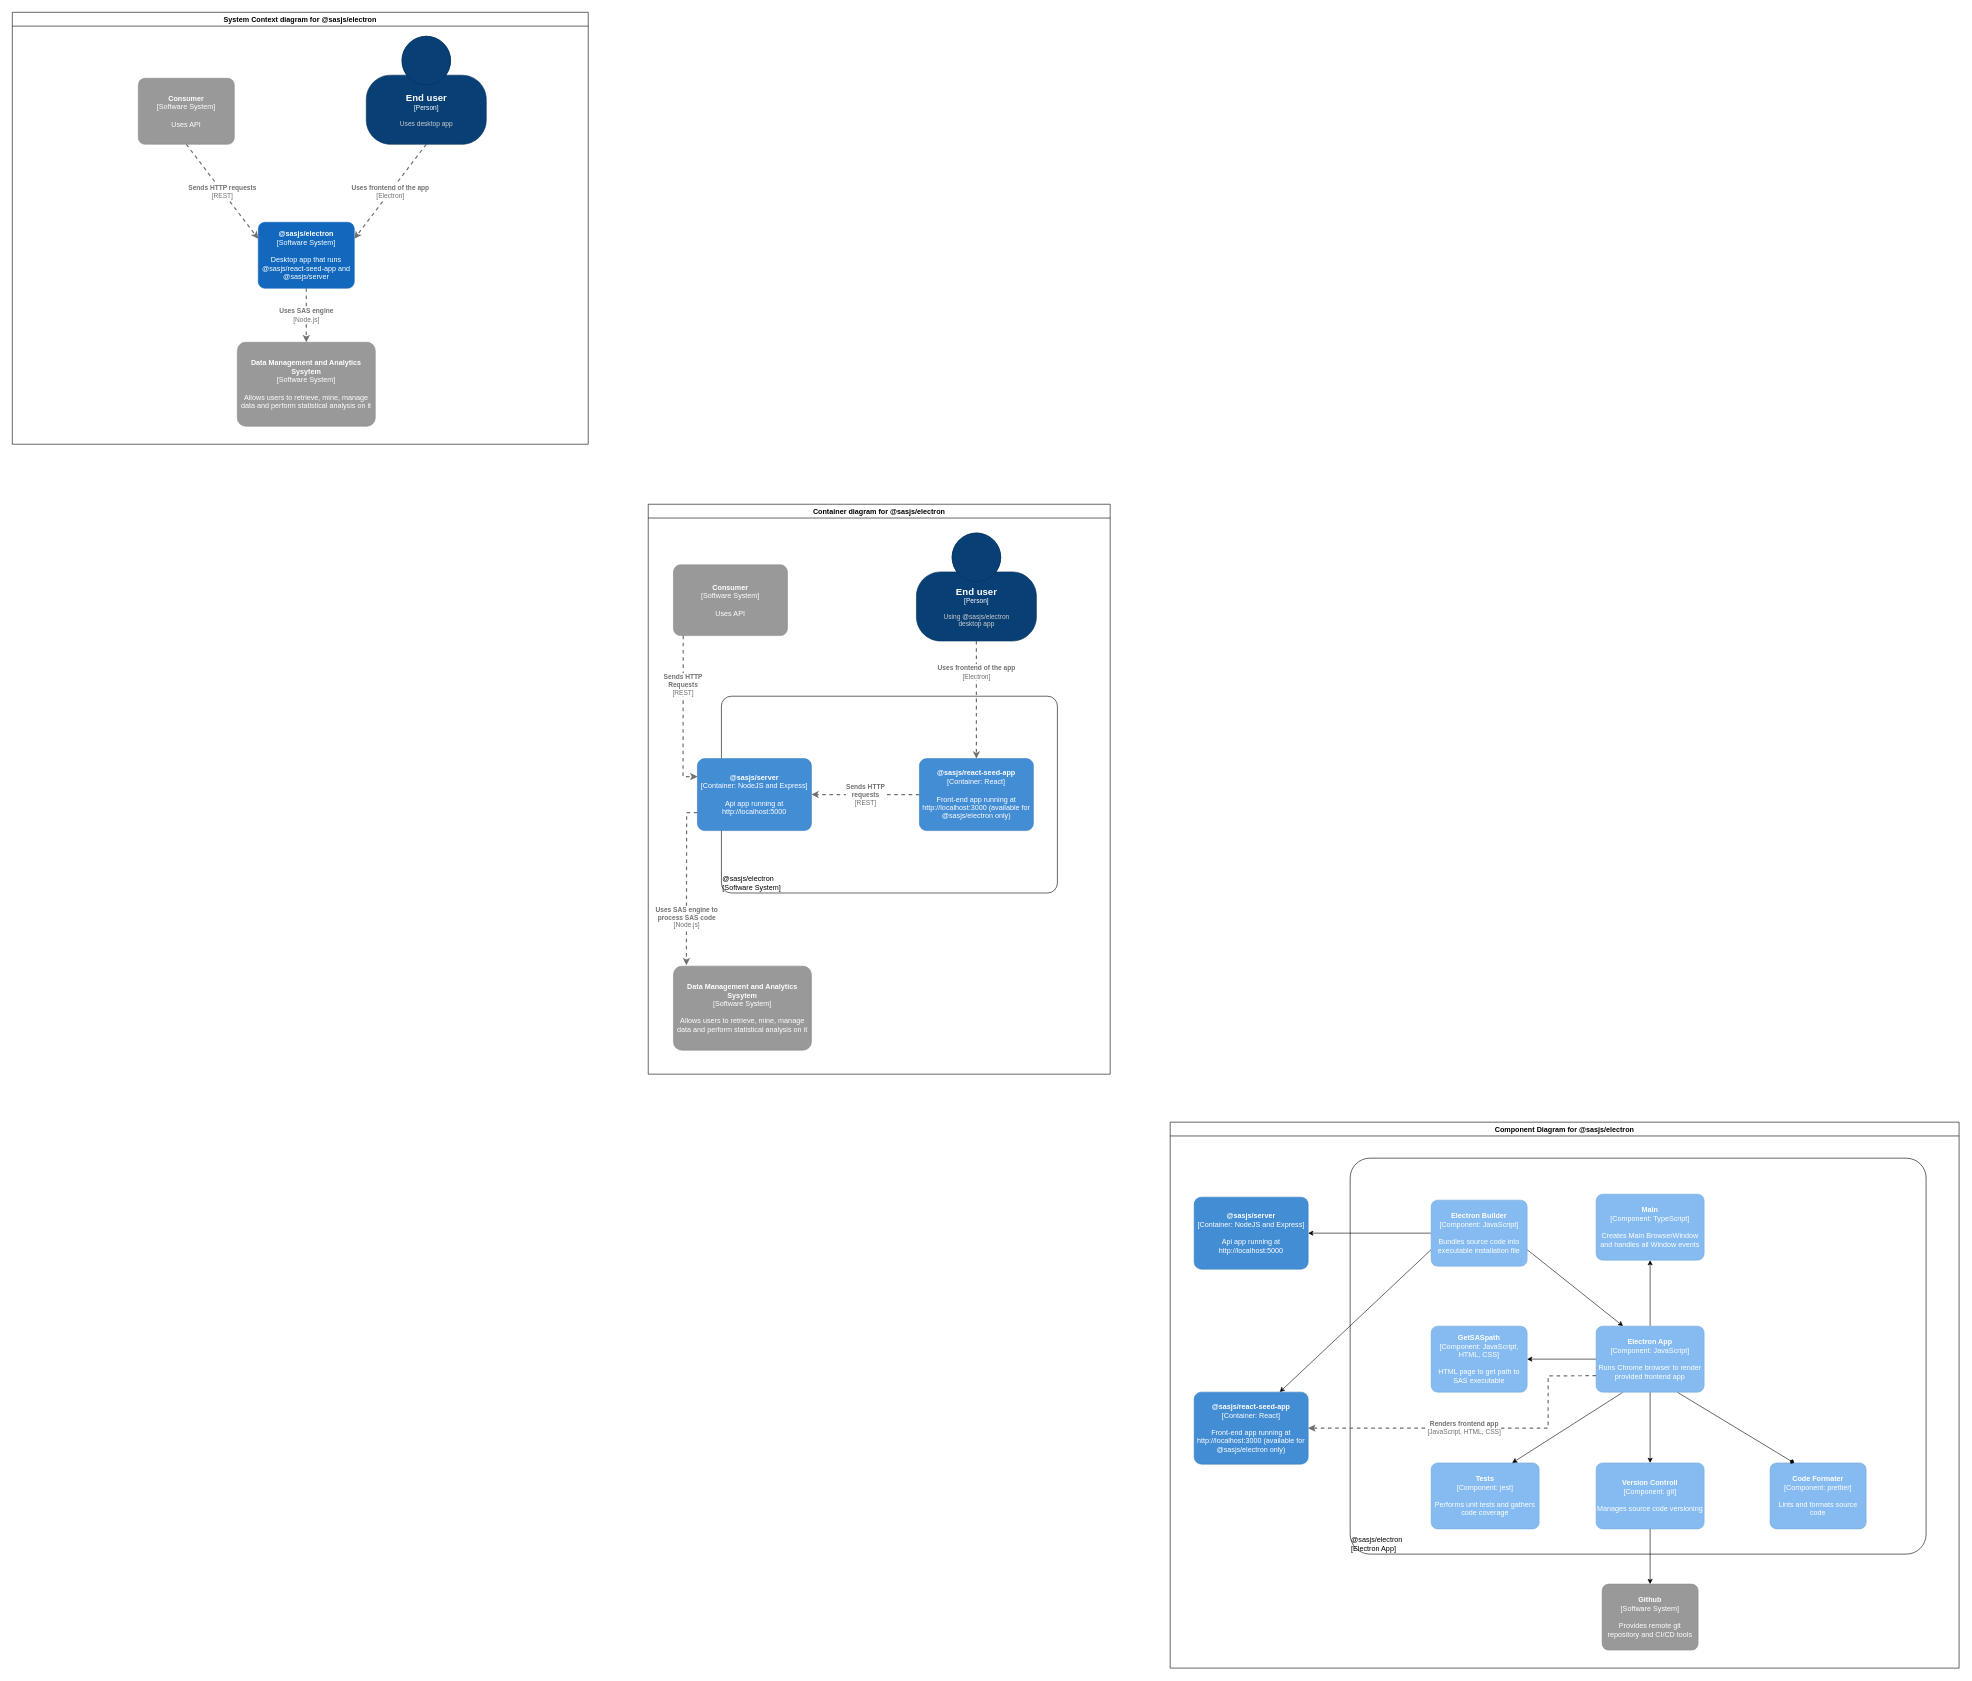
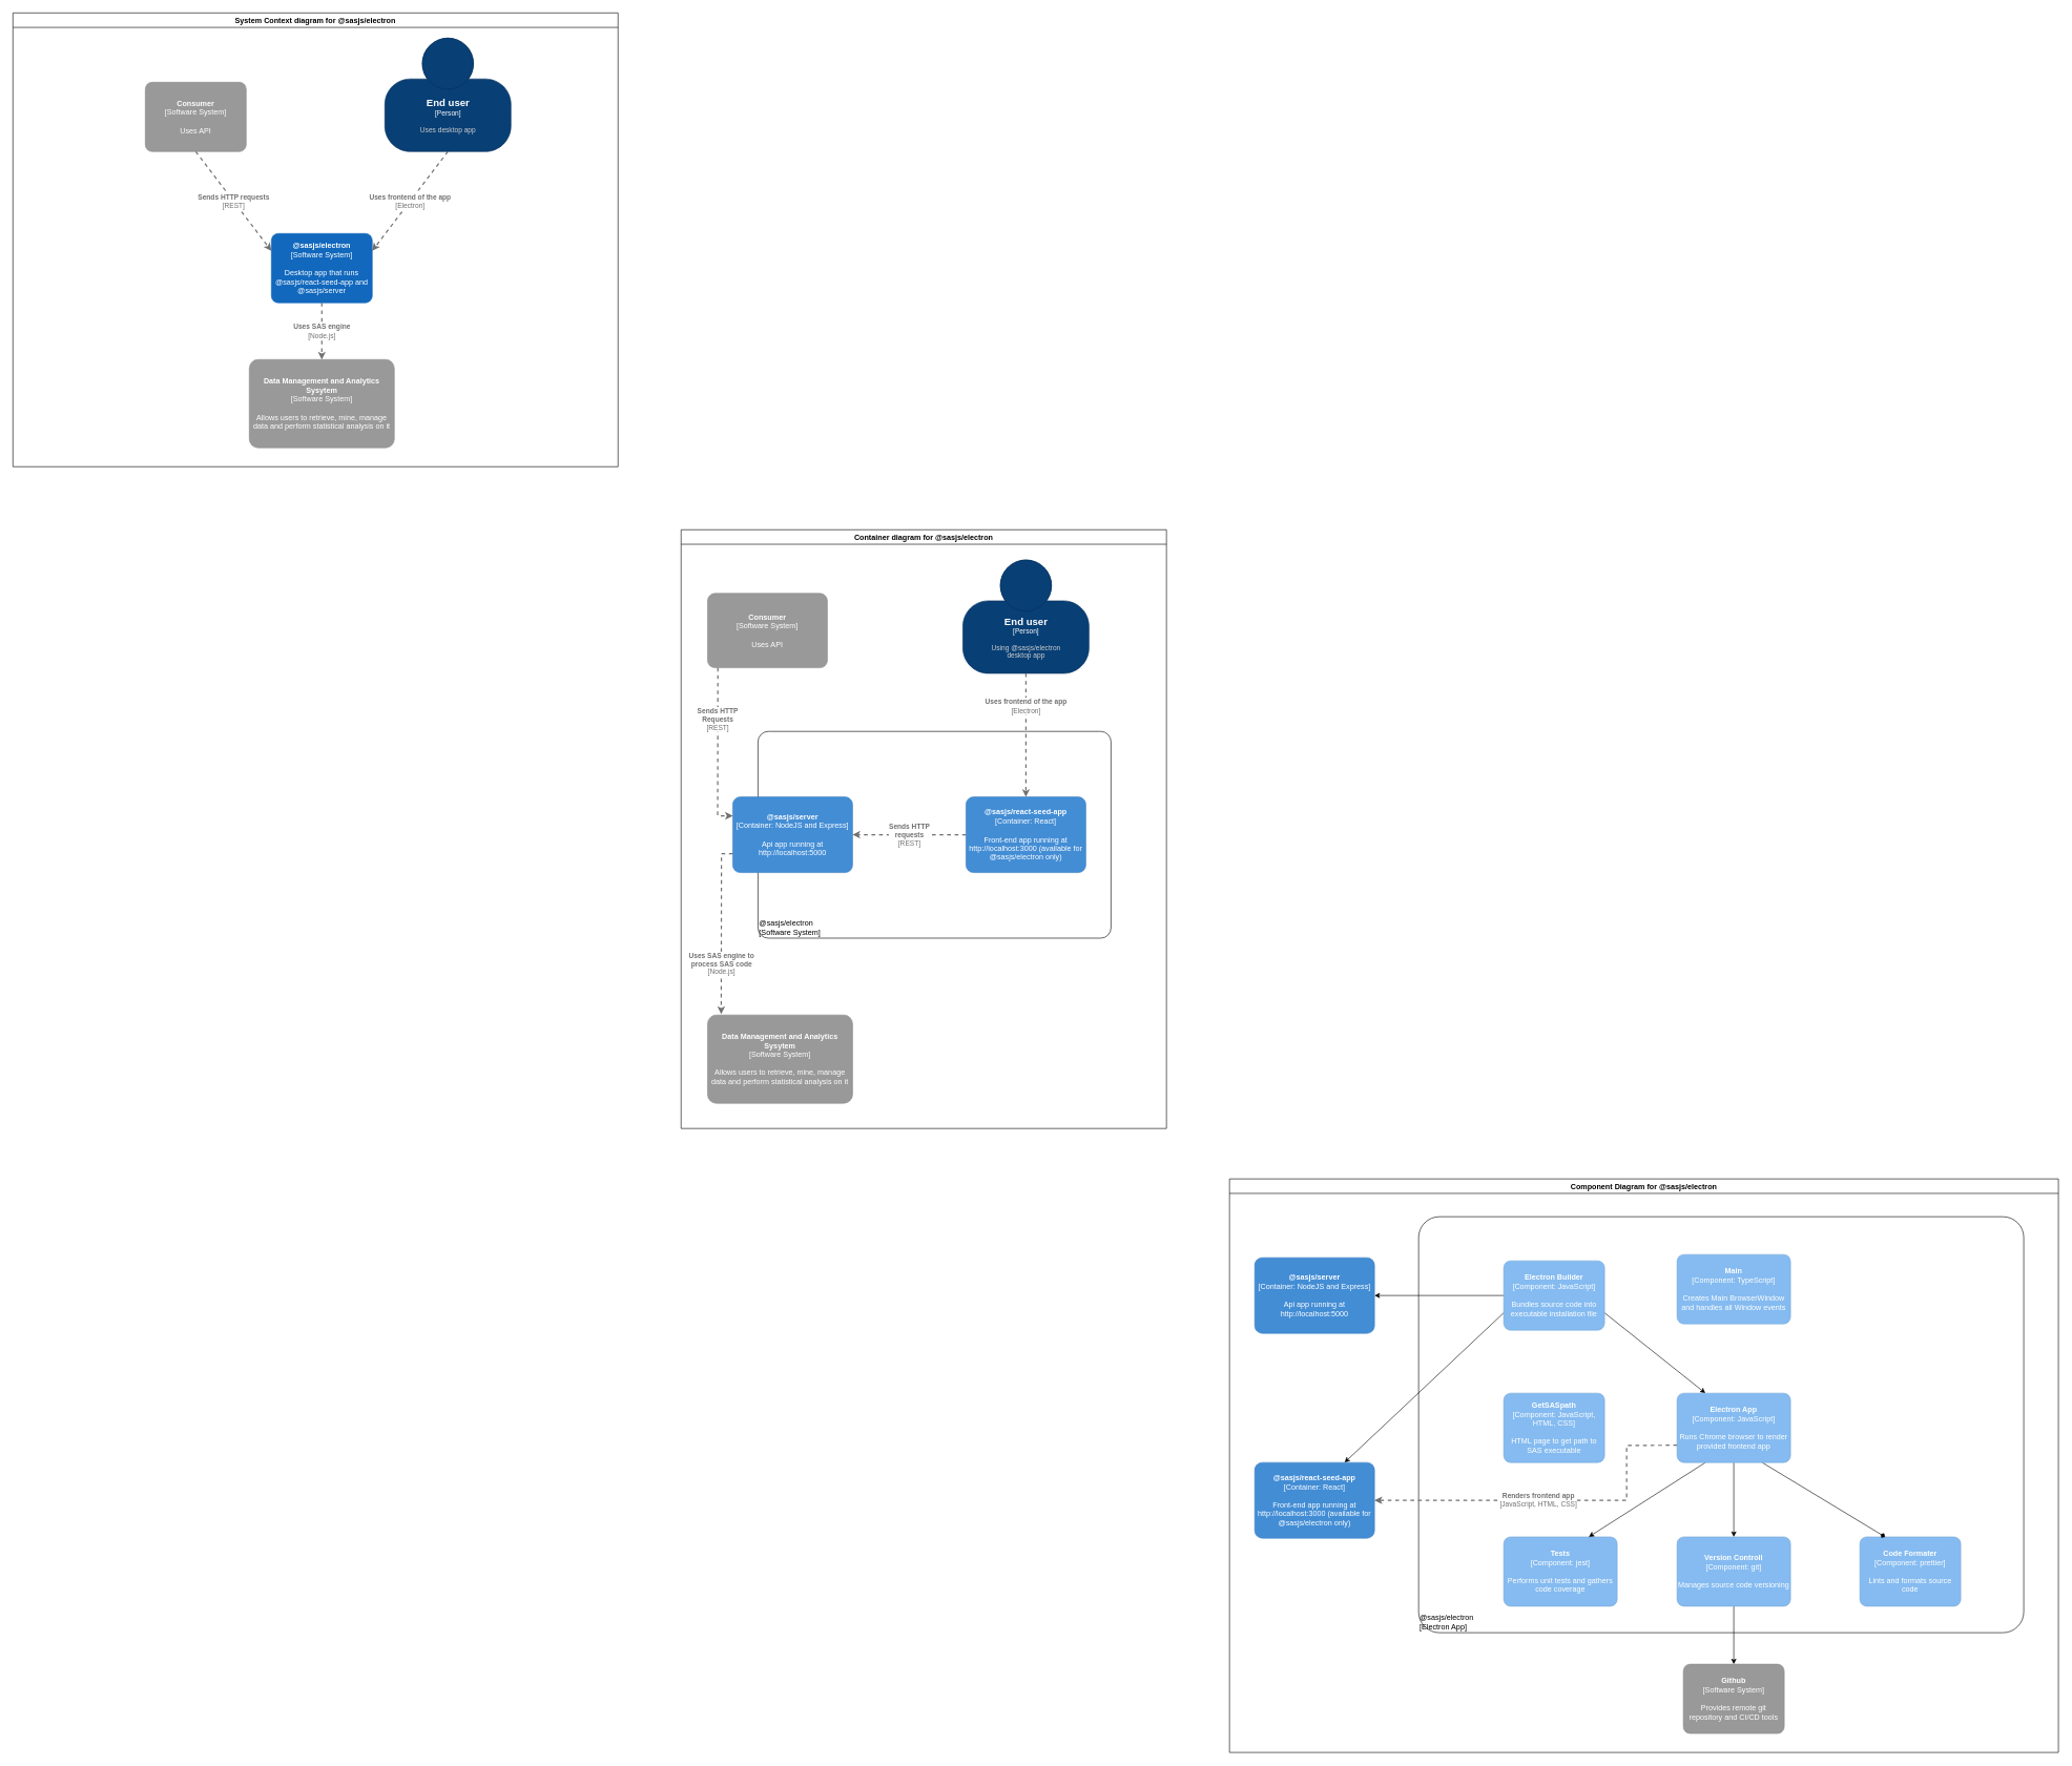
- <mxCell id="36" style="edgeStyle=none;html=1;exitX=0.5;exitY=0;exitDx=0;exitDy=0;exitPerimeter=0;entryX=0.5;entryY=1;entryDx=0;entryDy=0;entryPerimeter=0;" edge="1" parent="21" source="37" target="41"><mxGeometry relative="1" as="geometry" /></mxCell>
- <mxCell id="35" style="edgeStyle=none;html=1;exitX=0;exitY=0.5;exitDx=0;exitDy=0;exitPerimeter=0;entryX=1;entryY=0.5;entryDx=0;entryDy=0;entryPerimeter=0;" edge="1" parent="21" source="37" target="31"><mxGeometry relative="1" as="geometry" /></mxCell>
